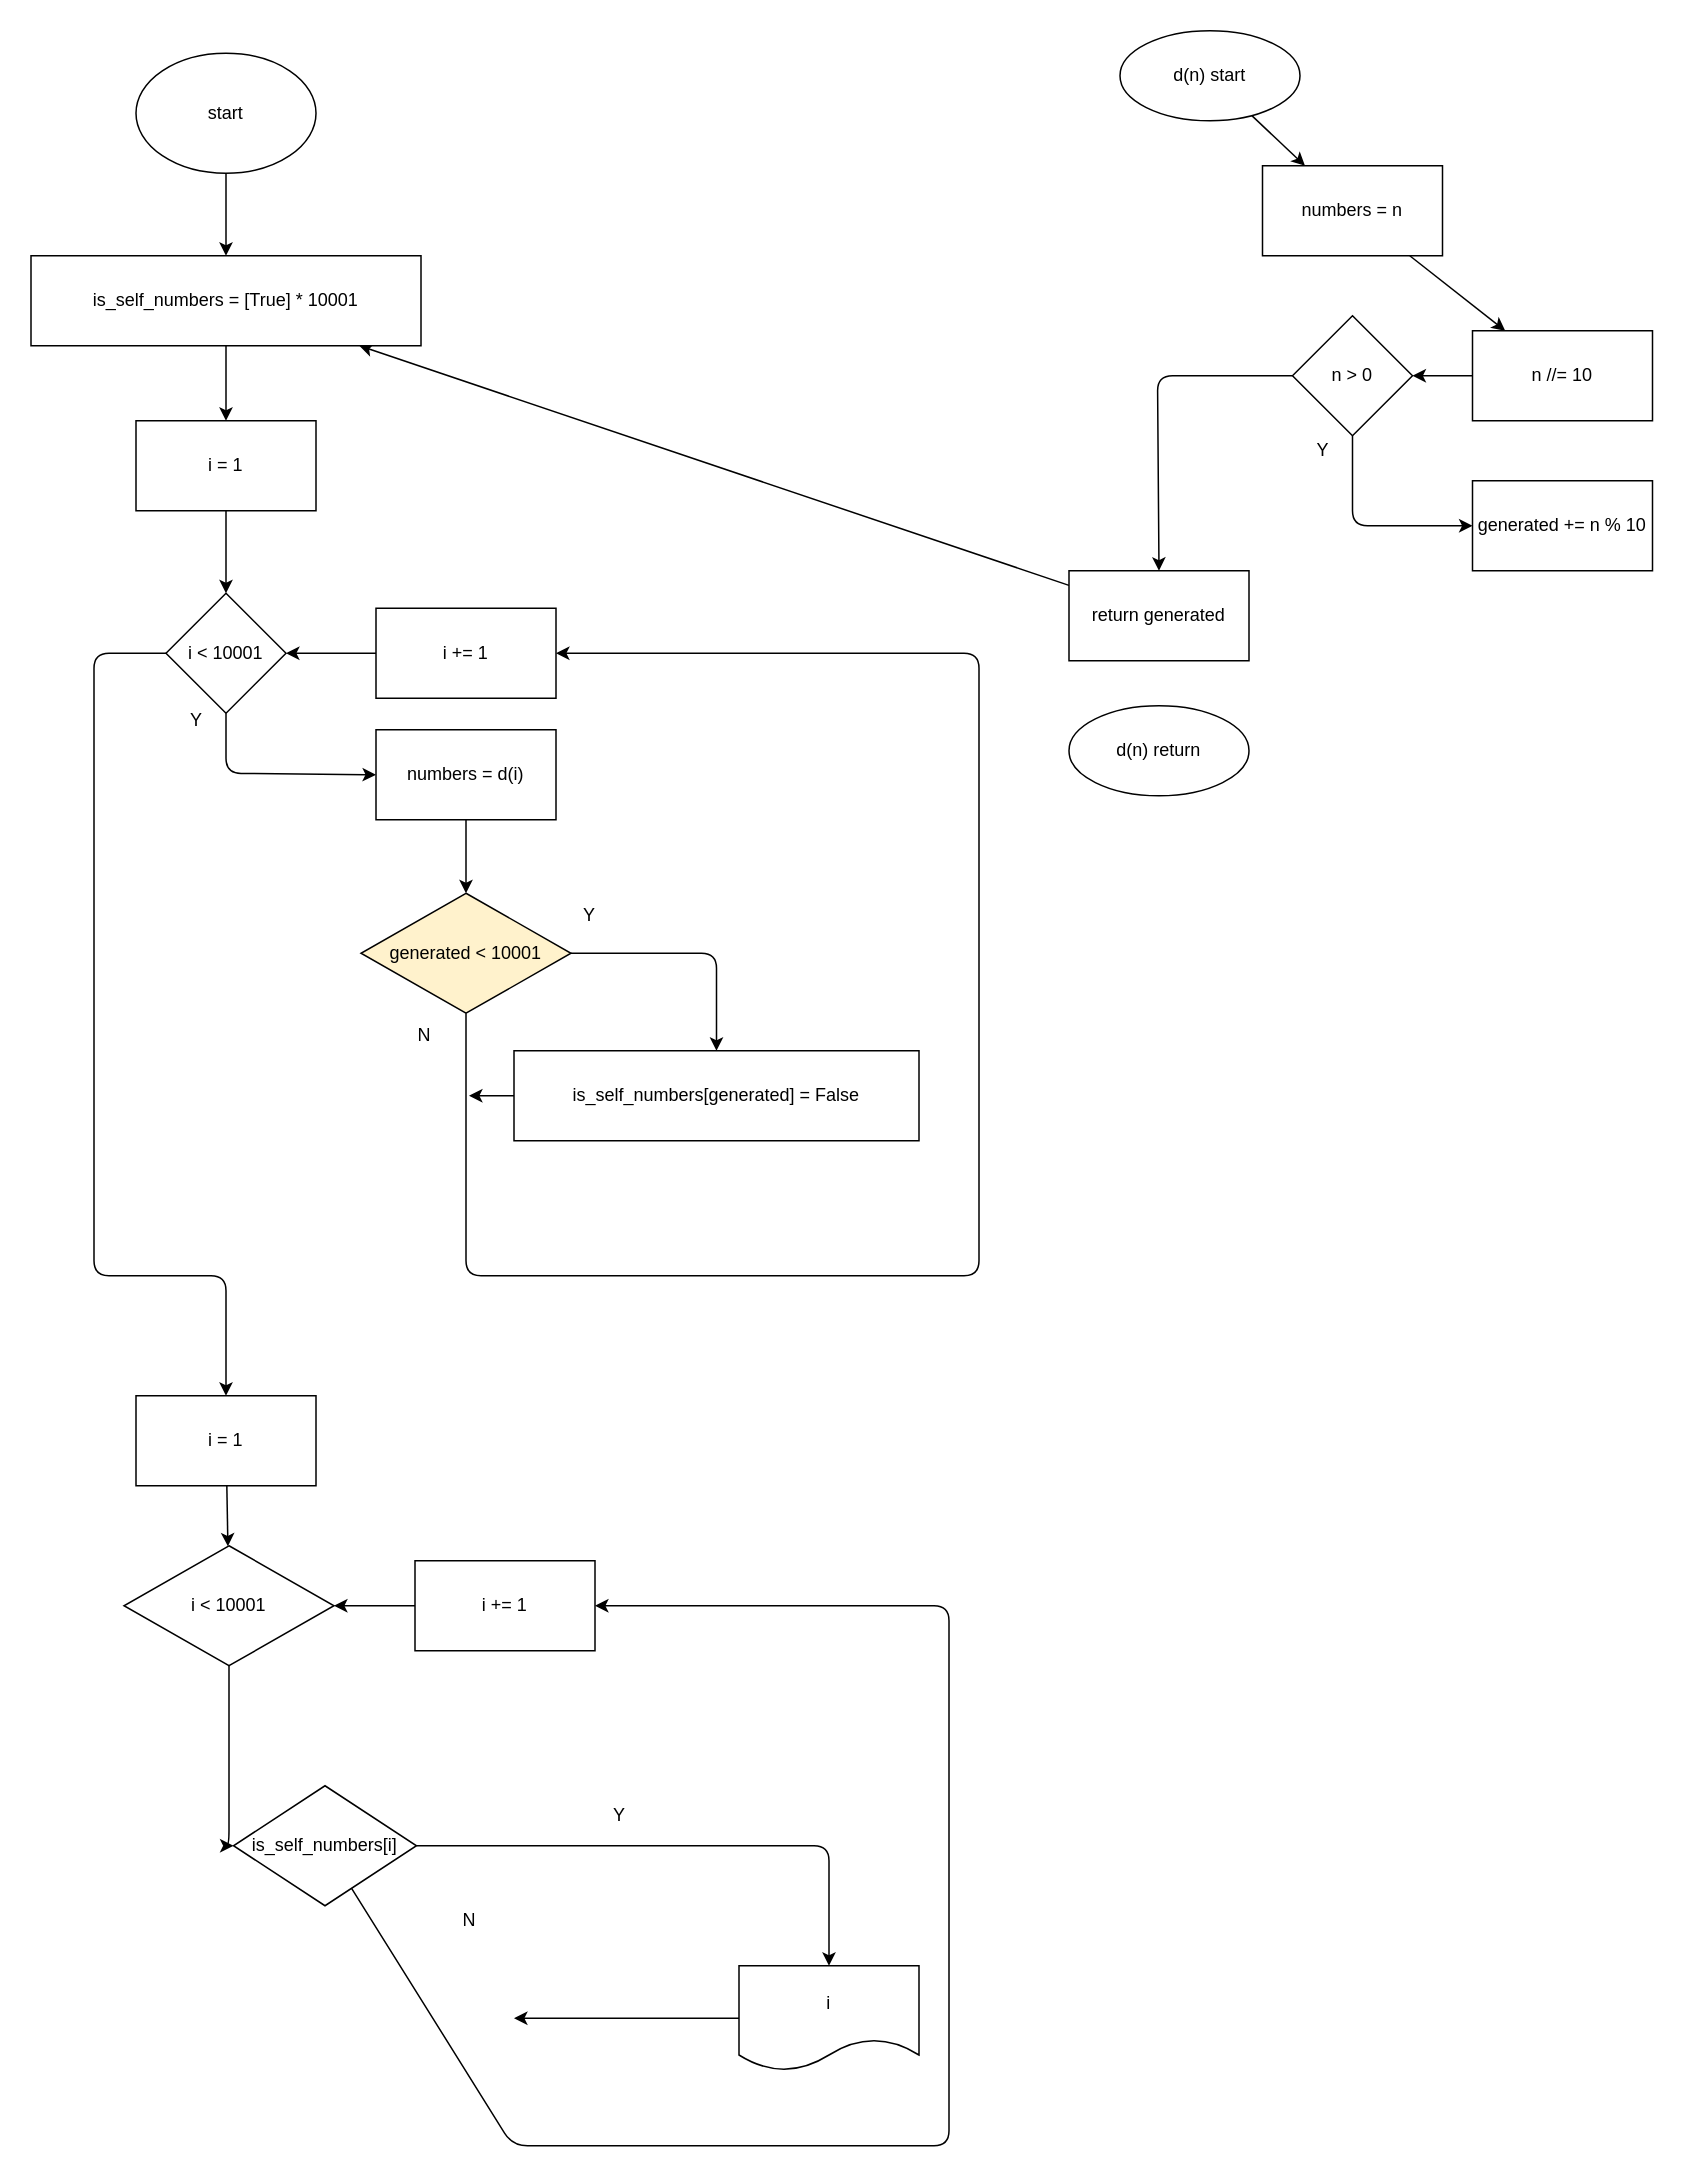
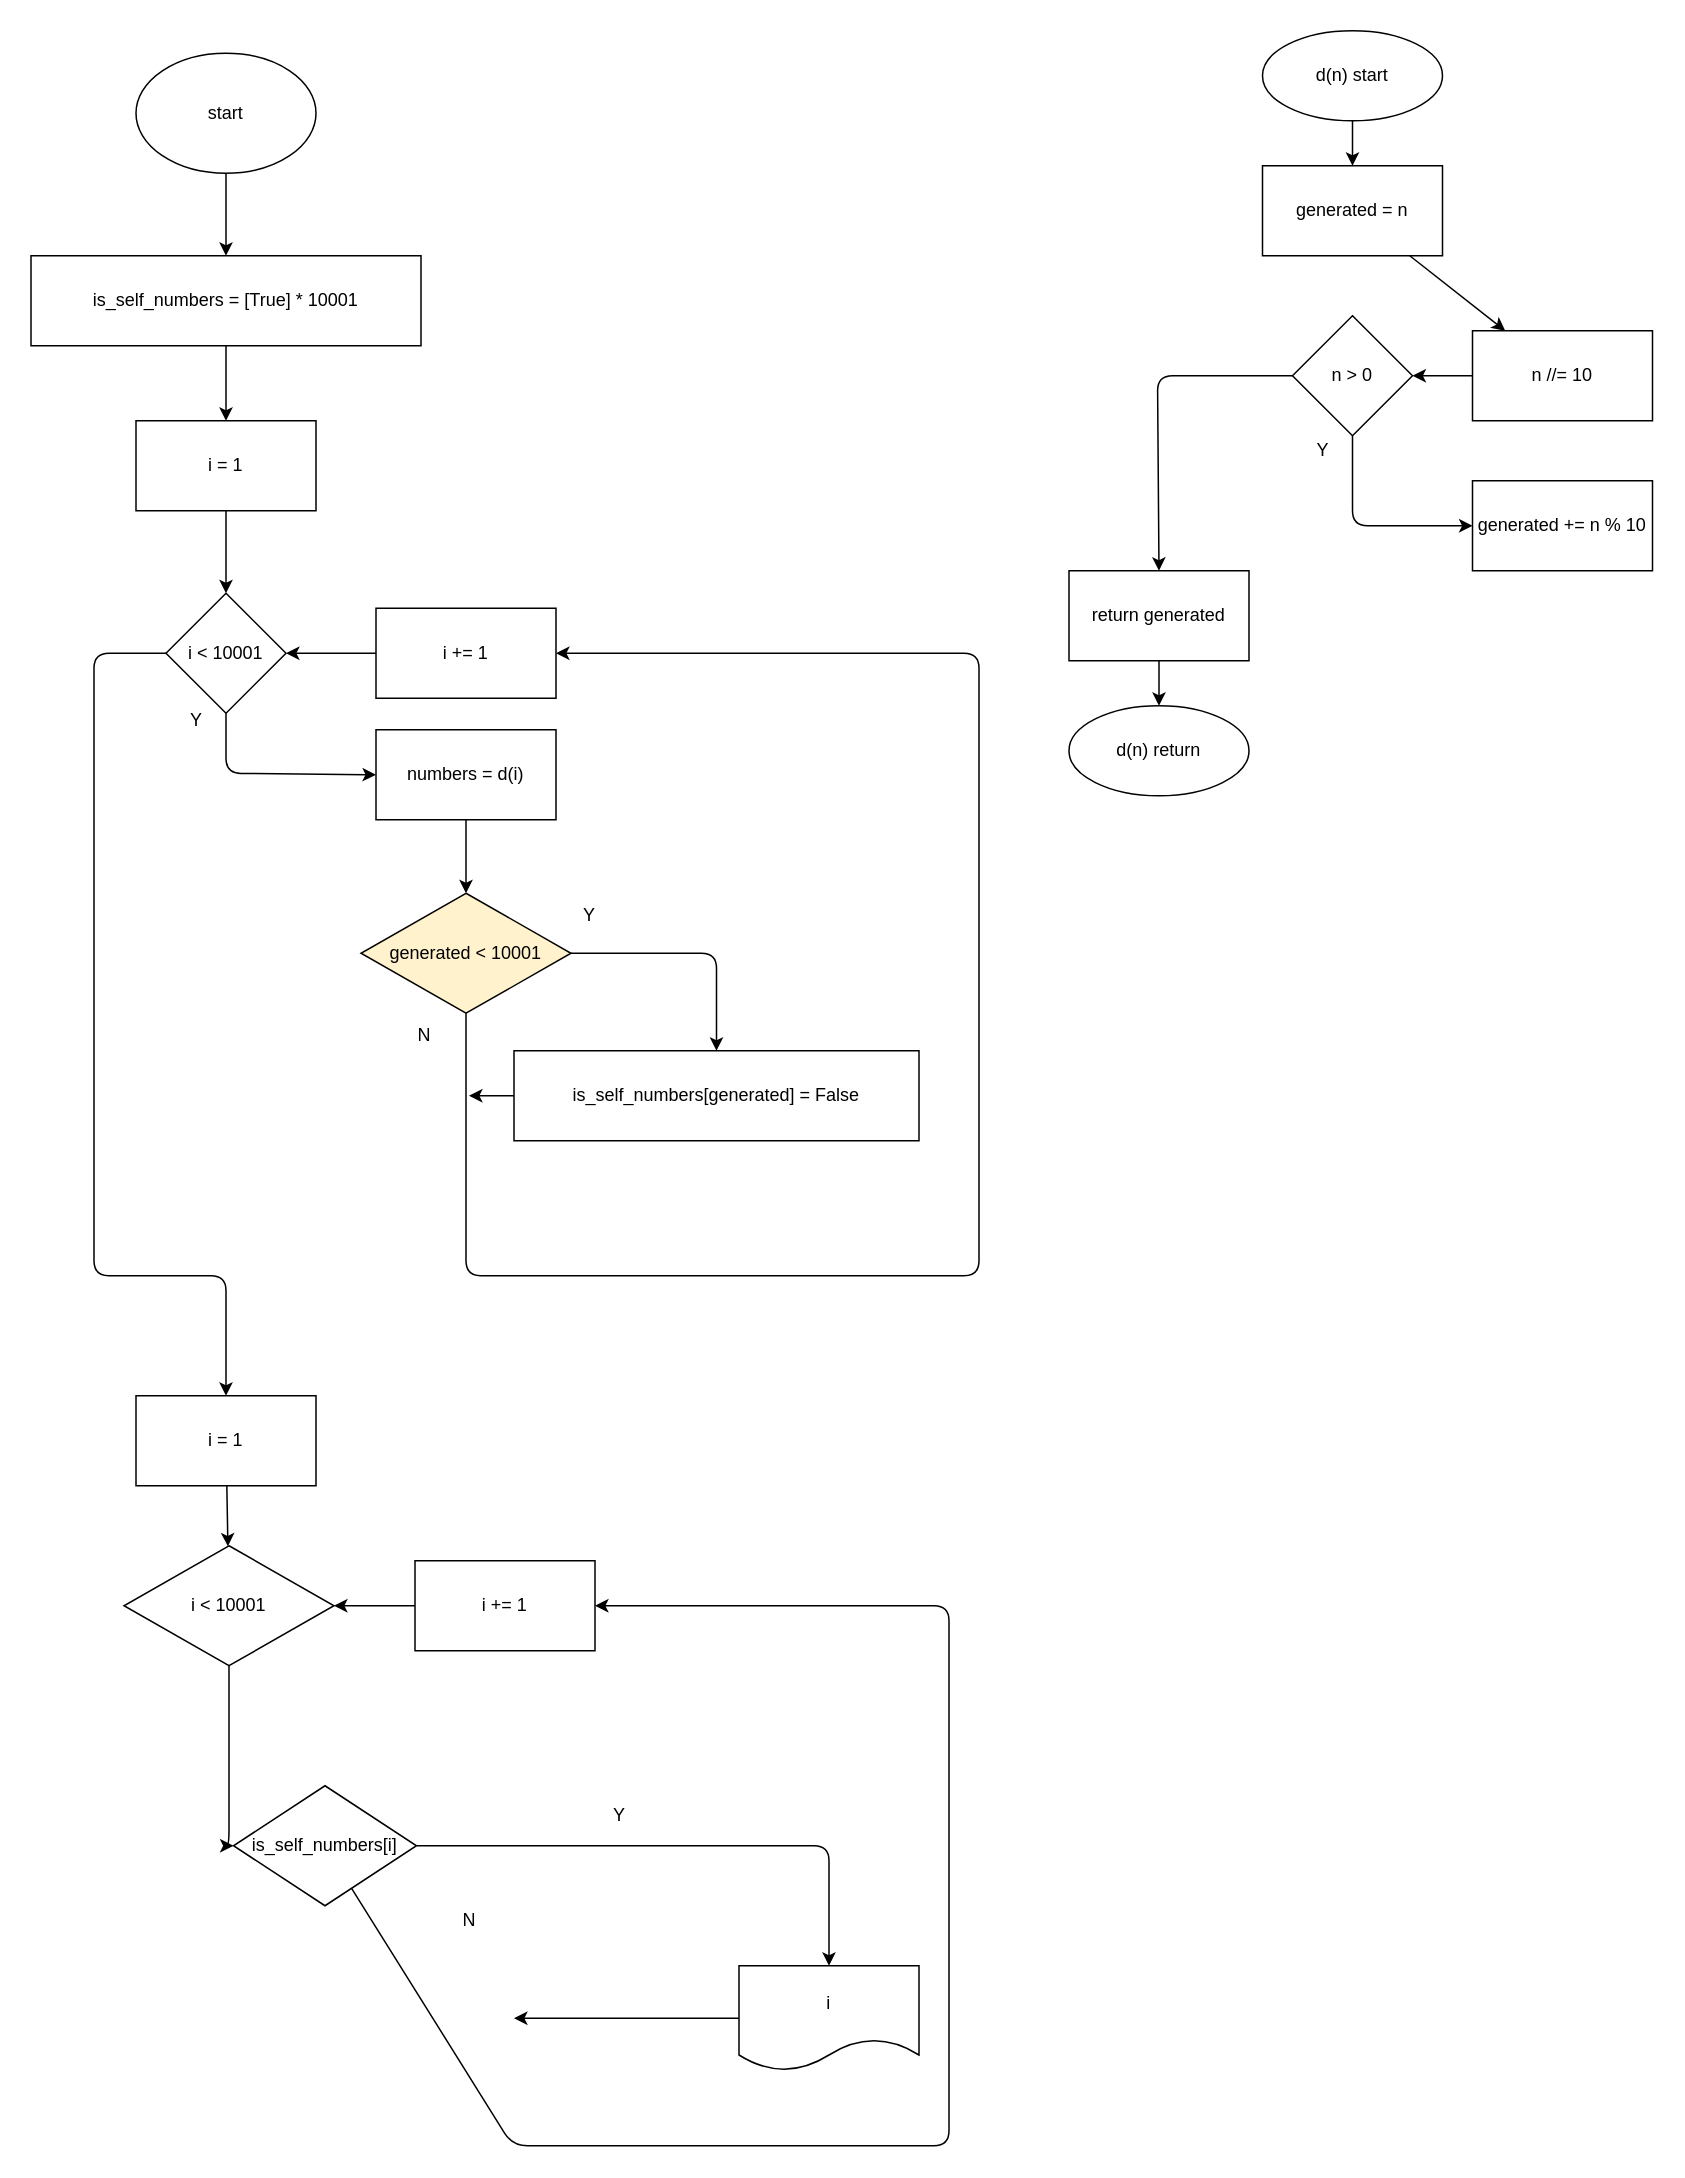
- <mxCell id="3" value="d(n) start" style="ellipse;whiteSpace=wrap;html=1;" parent="1" vertex="1"><mxGeometry x="746" y="20" width="120" height="60" as="geometry" /></mxCell>
+ <mxCell id="3" value="d(n) start" style="ellipse;whiteSpace=wrap;html=1;" parent="1" vertex="1"><mxGeometry x="841" y="20" width="120" height="60" as="geometry" /></mxCell>
- <mxCell id="5" value="numbers = n" style="whiteSpace=wrap;html=1;" parent="1" vertex="1"><mxGeometry x="841" y="110" width="120" height="60" as="geometry" /></mxCell>
+ <mxCell id="5" value="generated = n" style="whiteSpace=wrap;html=1;" parent="1" vertex="1"><mxGeometry x="841" y="110" width="120" height="60" as="geometry" /></mxCell>
- <mxCell id="14" style="edgeStyle=none;html=1;" parent="1" source="15" target="41" edge="1"><mxGeometry relative="1" as="geometry" /></mxCell>
+ <mxCell id="14" style="edgeStyle=none;html=1;entryX=0.5;entryY=0;entryDx=0;entryDy=0;" parent="1" source="15" target="13" edge="1"><mxGeometry relative="1" as="geometry" /></mxCell>
